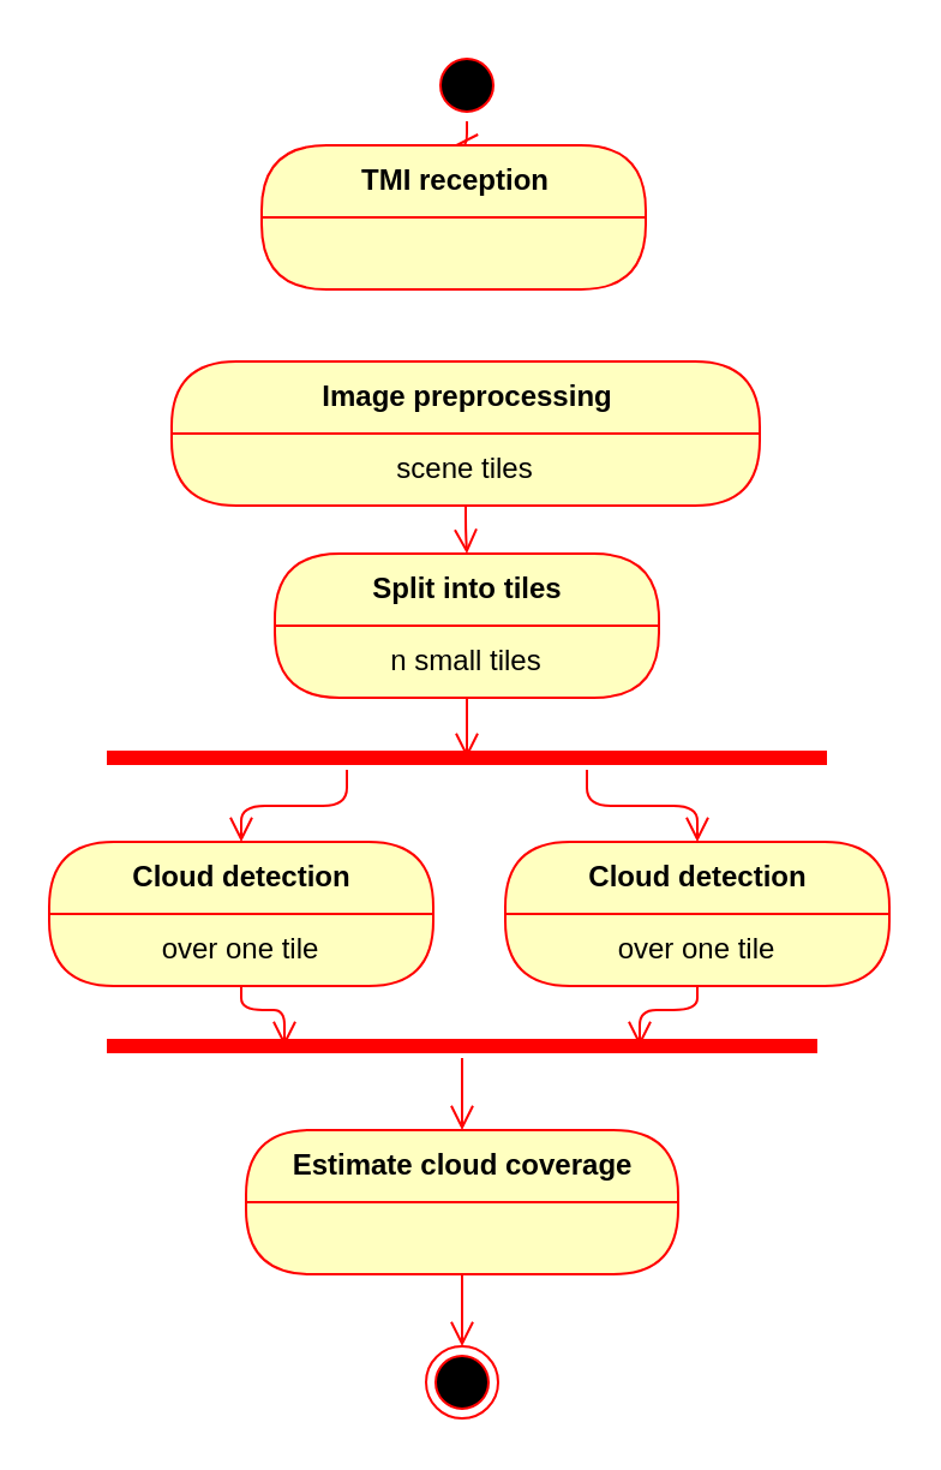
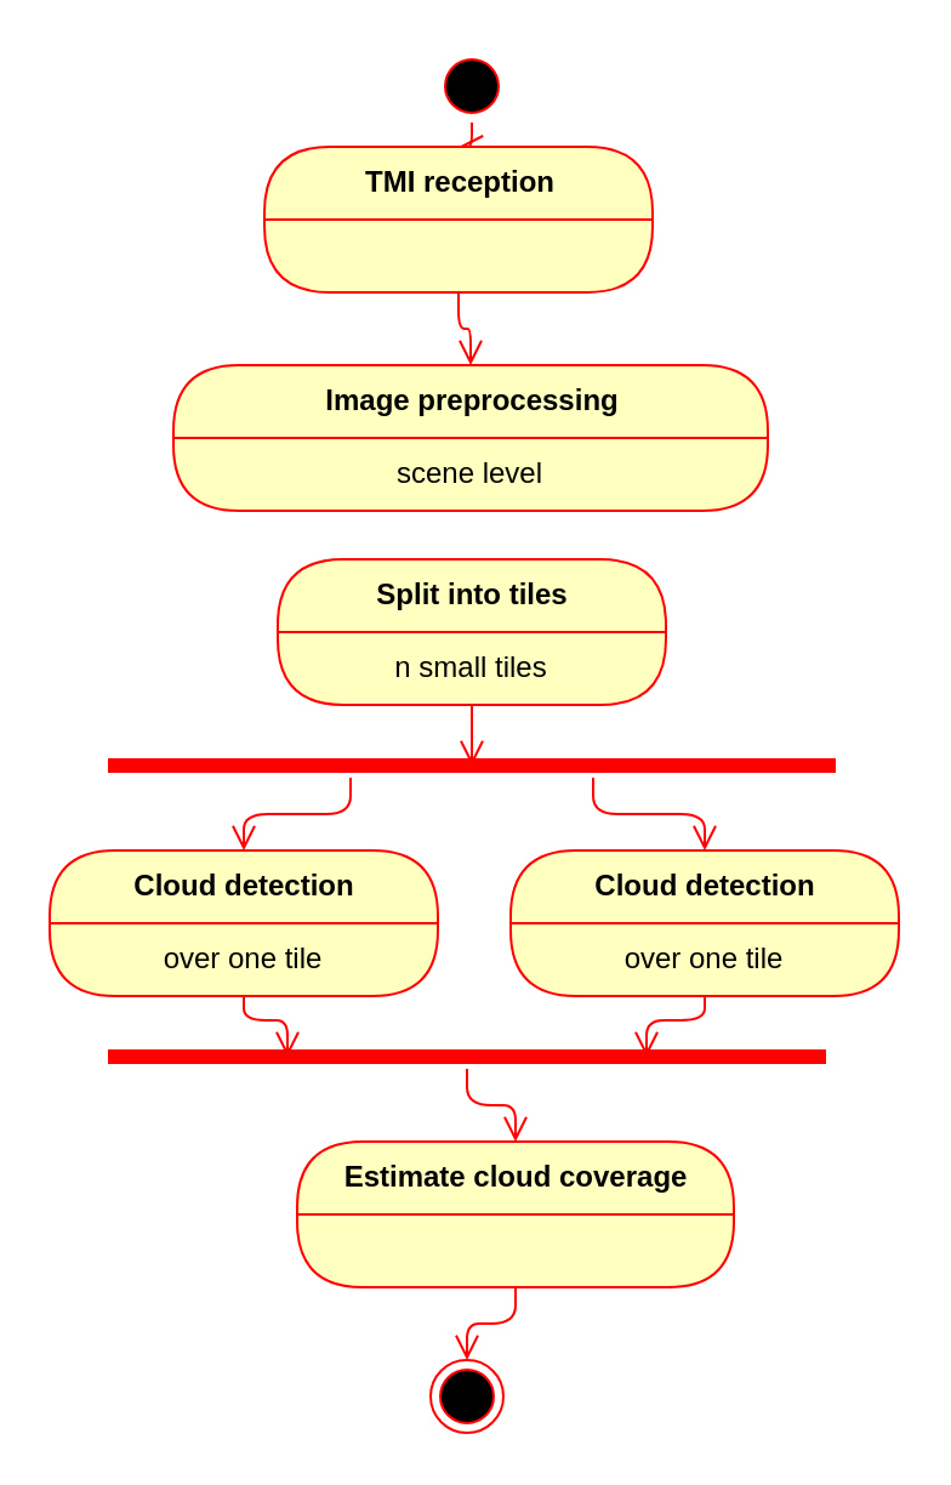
+ <mxCell id="5" value="" style="edgeStyle=orthogonalEdgeStyle;html=1;verticalAlign=bottom;endArrow=open;endSize=8;strokeColor=#ff0000;entryX=0.5;entryY=0;entryDx=0;entryDy=0;" edge="1" source="4" parent="1" target="6"><mxGeometry relative="1" as="geometry"><mxPoint x="151" y="190" as="targetPoint" /></mxGeometry></mxCell>
- <mxCell id="7" value="scene tiles" style="text;html=1;strokeColor=none;fillColor=none;align=center;verticalAlign=middle;spacingLeft=4;spacingRight=4;whiteSpace=wrap;overflow=hidden;rotatable=0;fontColor=#000000;" vertex="1" parent="6"><mxGeometry y="30" width="245" height="30" as="geometry" /></mxCell>
+ <mxCell id="7" value="scene level" style="text;html=1;strokeColor=none;fillColor=none;align=center;verticalAlign=middle;spacingLeft=4;spacingRight=4;whiteSpace=wrap;overflow=hidden;rotatable=0;fontColor=#000000;" vertex="1" parent="6"><mxGeometry y="30" width="245" height="30" as="geometry" /></mxCell>
- <mxCell id="8" value="" style="edgeStyle=orthogonalEdgeStyle;html=1;verticalAlign=bottom;endArrow=open;endSize=8;strokeColor=#ff0000;entryX=0.5;entryY=0;entryDx=0;entryDy=0;" edge="1" source="6" parent="1" target="9"><mxGeometry relative="1" as="geometry"><mxPoint x="193.5" y="315" as="targetPoint" /></mxGeometry></mxCell>
- <mxCell id="25" value="Estimate cloud coverage" style="swimlane;html=1;fontStyle=1;align=center;verticalAlign=middle;childLayout=stackLayout;horizontal=1;startSize=30;horizontalStack=0;resizeParent=0;resizeLast=1;container=0;fontColor=#000000;collapsible=0;rounded=1;arcSize=30;strokeColor=#ff0000;fillColor=#ffffc0;swimlaneFillColor=#ffffc0;dropTarget=0;" vertex="1" parent="1"><mxGeometry x="102" y="470" width="180" height="60" as="geometry" /></mxCell>
+ <mxCell id="25" value="Estimate cloud coverage" style="swimlane;html=1;fontStyle=1;align=center;verticalAlign=middle;childLayout=stackLayout;horizontal=1;startSize=30;horizontalStack=0;resizeParent=0;resizeLast=1;container=0;fontColor=#000000;collapsible=0;rounded=1;arcSize=30;strokeColor=#ff0000;fillColor=#ffffc0;swimlaneFillColor=#ffffc0;dropTarget=0;" vertex="1" parent="1"><mxGeometry x="122" y="470" width="180" height="60" as="geometry" /></mxCell>
